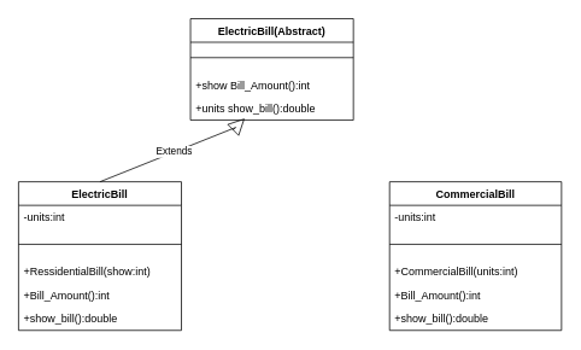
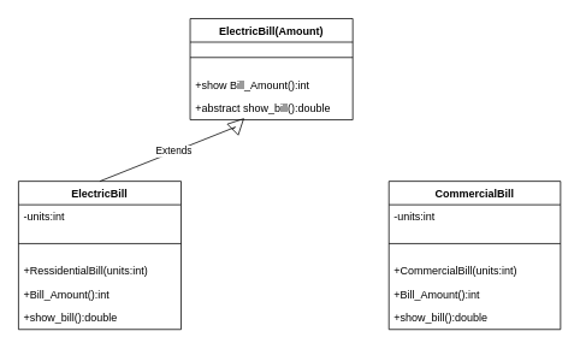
- <mxCell id="2" value="ElectricBill(Abstract)" style="swimlane;fontStyle=1;align=center;verticalAlign=top;childLayout=stackLayout;horizontal=1;startSize=26;horizontalStack=0;resizeParent=1;resizeParentMax=0;resizeLast=0;collapsible=1;marginBottom=0;" vertex="1" parent="1"><mxGeometry x="210" y="20" width="180" height="112" as="geometry" /></mxCell>
+ <mxCell id="2" value="ElectricBill(Amount)" style="swimlane;fontStyle=1;align=center;verticalAlign=top;childLayout=stackLayout;horizontal=1;startSize=26;horizontalStack=0;resizeParent=1;resizeParentMax=0;resizeLast=0;collapsible=1;marginBottom=0;" vertex="1" parent="1"><mxGeometry x="210" y="20" width="180" height="112" as="geometry" /></mxCell>
- <mxCell id="5" value="+units show_bill():double" style="text;strokeColor=none;fillColor=none;align=left;verticalAlign=top;spacingLeft=4;spacingRight=4;overflow=hidden;rotatable=0;points=[[0,0.5],[1,0.5]];portConstraint=eastwest;" vertex="1" parent="2"><mxGeometry y="86" width="180" height="26" as="geometry" /></mxCell>
+ <mxCell id="5" value="+abstract show_bill():double" style="text;strokeColor=none;fillColor=none;align=left;verticalAlign=top;spacingLeft=4;spacingRight=4;overflow=hidden;rotatable=0;points=[[0,0.5],[1,0.5]];portConstraint=eastwest;" vertex="1" parent="2"><mxGeometry y="86" width="180" height="26" as="geometry" /></mxCell>
- <mxCell id="15" value="+RessidentialBill(show:int)" style="text;strokeColor=none;fillColor=none;align=left;verticalAlign=top;spacingLeft=4;spacingRight=4;overflow=hidden;rotatable=0;points=[[0,0.5],[1,0.5]];portConstraint=eastwest;" vertex="1" parent="12"><mxGeometry y="86" width="180" height="26" as="geometry" /></mxCell>
+ <mxCell id="15" value="+RessidentialBill(units:int)" style="text;strokeColor=none;fillColor=none;align=left;verticalAlign=top;spacingLeft=4;spacingRight=4;overflow=hidden;rotatable=0;points=[[0,0.5],[1,0.5]];portConstraint=eastwest;" vertex="1" parent="12"><mxGeometry y="86" width="180" height="26" as="geometry" /></mxCell>
